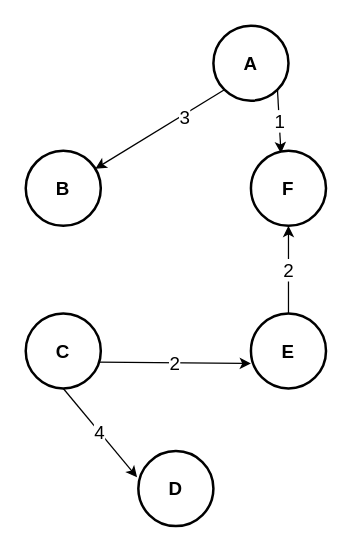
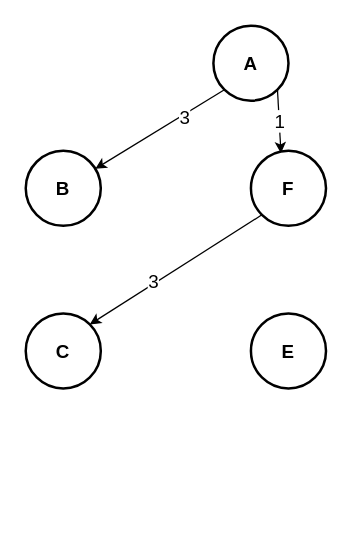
+ <mxCell id="12" style="edgeStyle=none;rounded=0;orthogonalLoop=1;jettySize=auto;html=1;exitX=0;exitY=1;exitDx=0;exitDy=0;entryX=1;entryY=0;entryDx=0;entryDy=0;strokeWidth=1;fontSize=15;" edge="1" parent="1" source="14" target="8"><mxGeometry relative="1" as="geometry" /></mxCell>
+ <mxCell id="13" value="3" style="edgeLabel;html=1;align=center;verticalAlign=middle;resizable=0;points=[];fontSize=15;" vertex="1" connectable="0" parent="12"><mxGeometry x="0.249" y="-3" relative="1" as="geometry"><mxPoint as="offset" /></mxGeometry></mxCell>
- <mxCell id="9" value="2" style="edgeStyle=none;rounded=0;orthogonalLoop=1;jettySize=auto;html=1;exitX=0.5;exitY=0;exitDx=0;exitDy=0;entryX=0.5;entryY=1;entryDx=0;entryDy=0;fontSize=15;" edge="1" parent="1" source="11" target="14"><mxGeometry relative="1" as="geometry" /></mxCell>
- <mxCell id="10" value="2" style="rounded=0;orthogonalLoop=1;jettySize=auto;html=1;exitX=0;exitY=0.667;exitDx=0;exitDy=0;entryX=0.967;entryY=0.65;entryDx=0;entryDy=0;entryPerimeter=0;exitPerimeter=0;fontSize=15;startArrow=classic;startFill=1;endArrow=none;endFill=0;" edge="1" parent="1" source="11" target="8"><mxGeometry relative="1" as="geometry" /></mxCell>
- <mxCell id="7" value="4" style="edgeStyle=none;rounded=0;orthogonalLoop=1;jettySize=auto;html=1;exitX=0.5;exitY=1;exitDx=0;exitDy=0;entryX=-0.017;entryY=0.35;entryDx=0;entryDy=0;entryPerimeter=0;strokeWidth=1;fontSize=15;" edge="1" parent="1" source="8" target="15"><mxGeometry relative="1" as="geometry" /></mxCell>
- <mxCell id="15" value="&lt;font style=&quot;font-size: 15px;&quot;&gt;&lt;b style=&quot;font-size: 15px;&quot;&gt;D&lt;/b&gt;&lt;/font&gt;" style="ellipse;whiteSpace=wrap;html=1;aspect=fixed;strokeWidth=2;fontSize=15;" vertex="1" parent="1"><mxGeometry x="110" y="360" width="60" height="60" as="geometry" /></mxCell>
